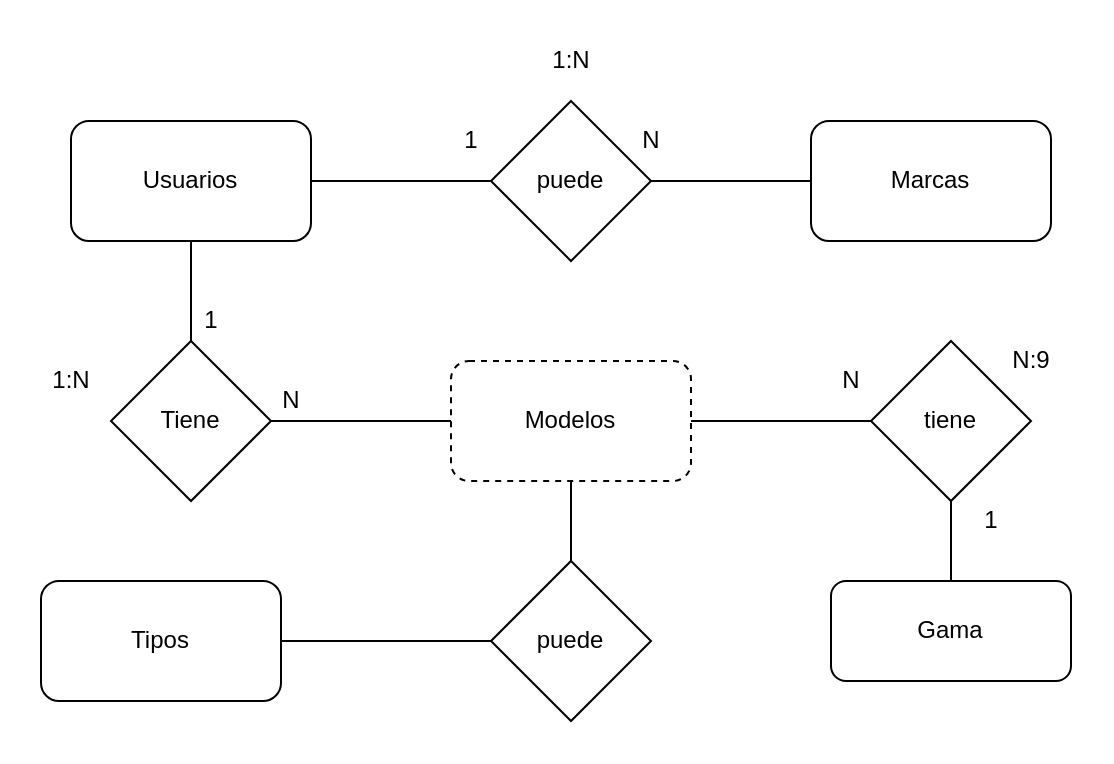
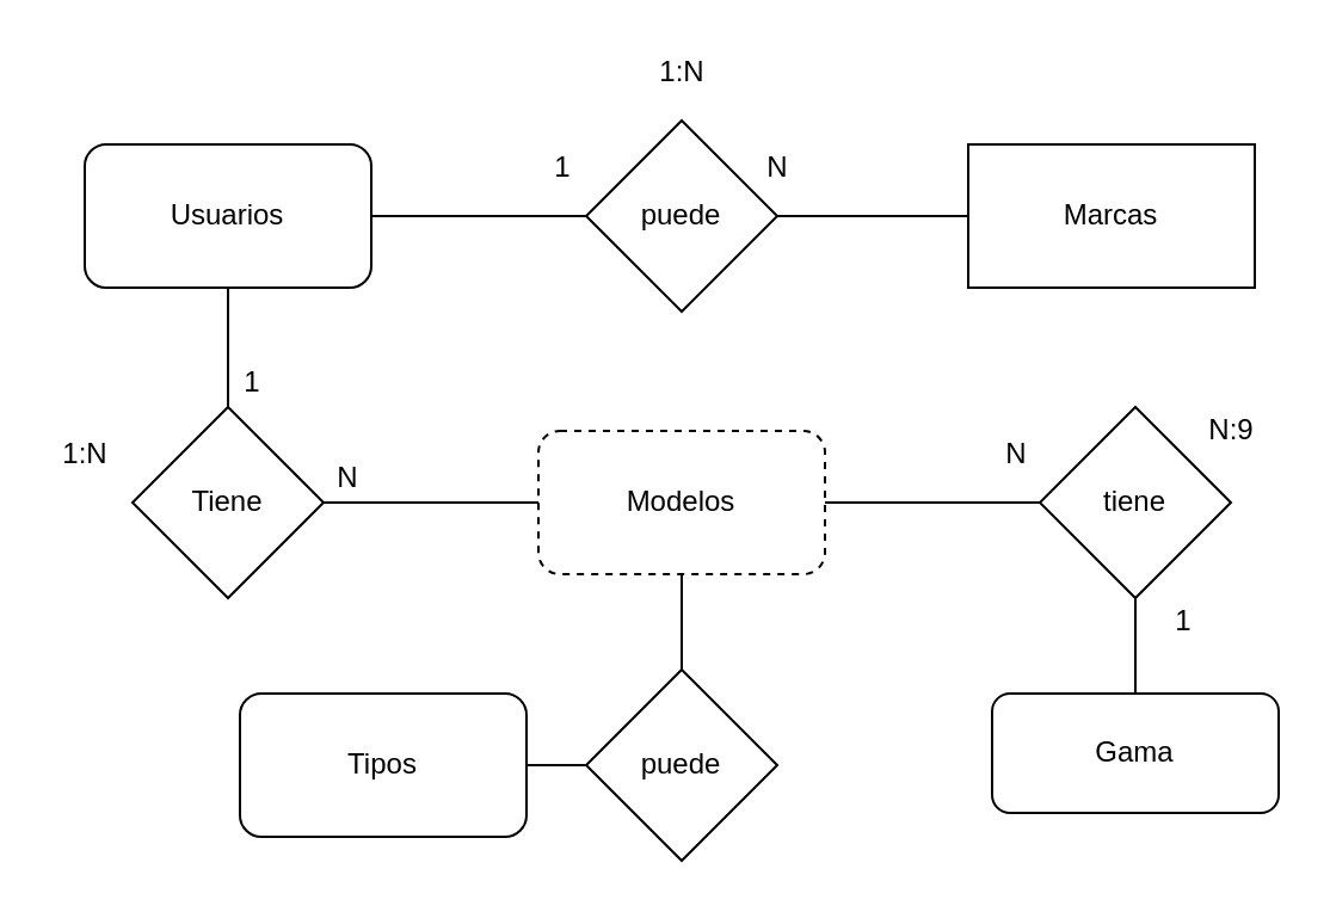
- <mxCell id="3" value="Marcas" style="rounded=1;whiteSpace=wrap;html=1;" vertex="1" parent="1"><mxGeometry x="405" y="60" width="120" height="60" as="geometry" /></mxCell>
+ <mxCell id="3" value="Marcas" style="whiteSpace=wrap;html=1;rounded=0;" vertex="1" parent="1"><mxGeometry x="405" y="60" width="120" height="60" as="geometry" /></mxCell>
- <mxCell id="5" value="Tipos" style="rounded=1;whiteSpace=wrap;html=1;" vertex="1" parent="1"><mxGeometry x="20" y="290" width="120" height="60" as="geometry" /></mxCell>
+ <mxCell id="5" value="Tipos" style="rounded=1;whiteSpace=wrap;html=1;" vertex="1" parent="1"><mxGeometry x="100" y="290" width="120" height="60" as="geometry" /></mxCell>
